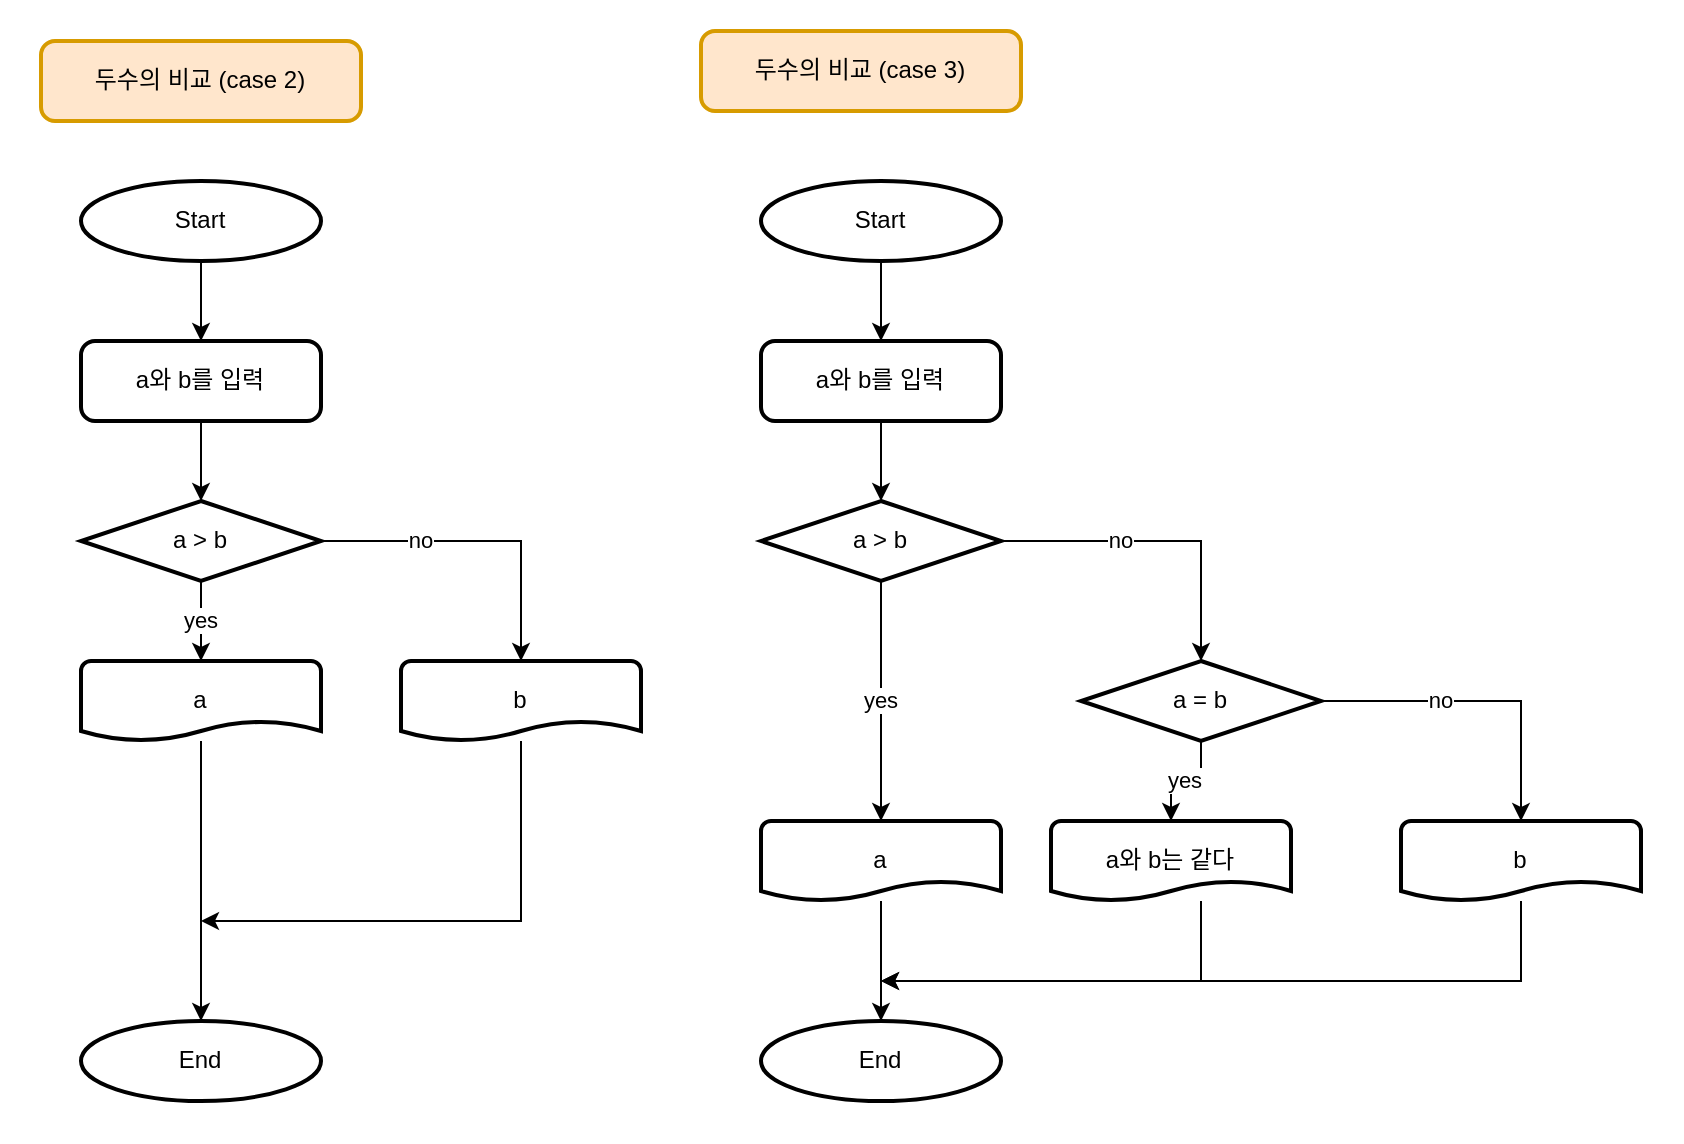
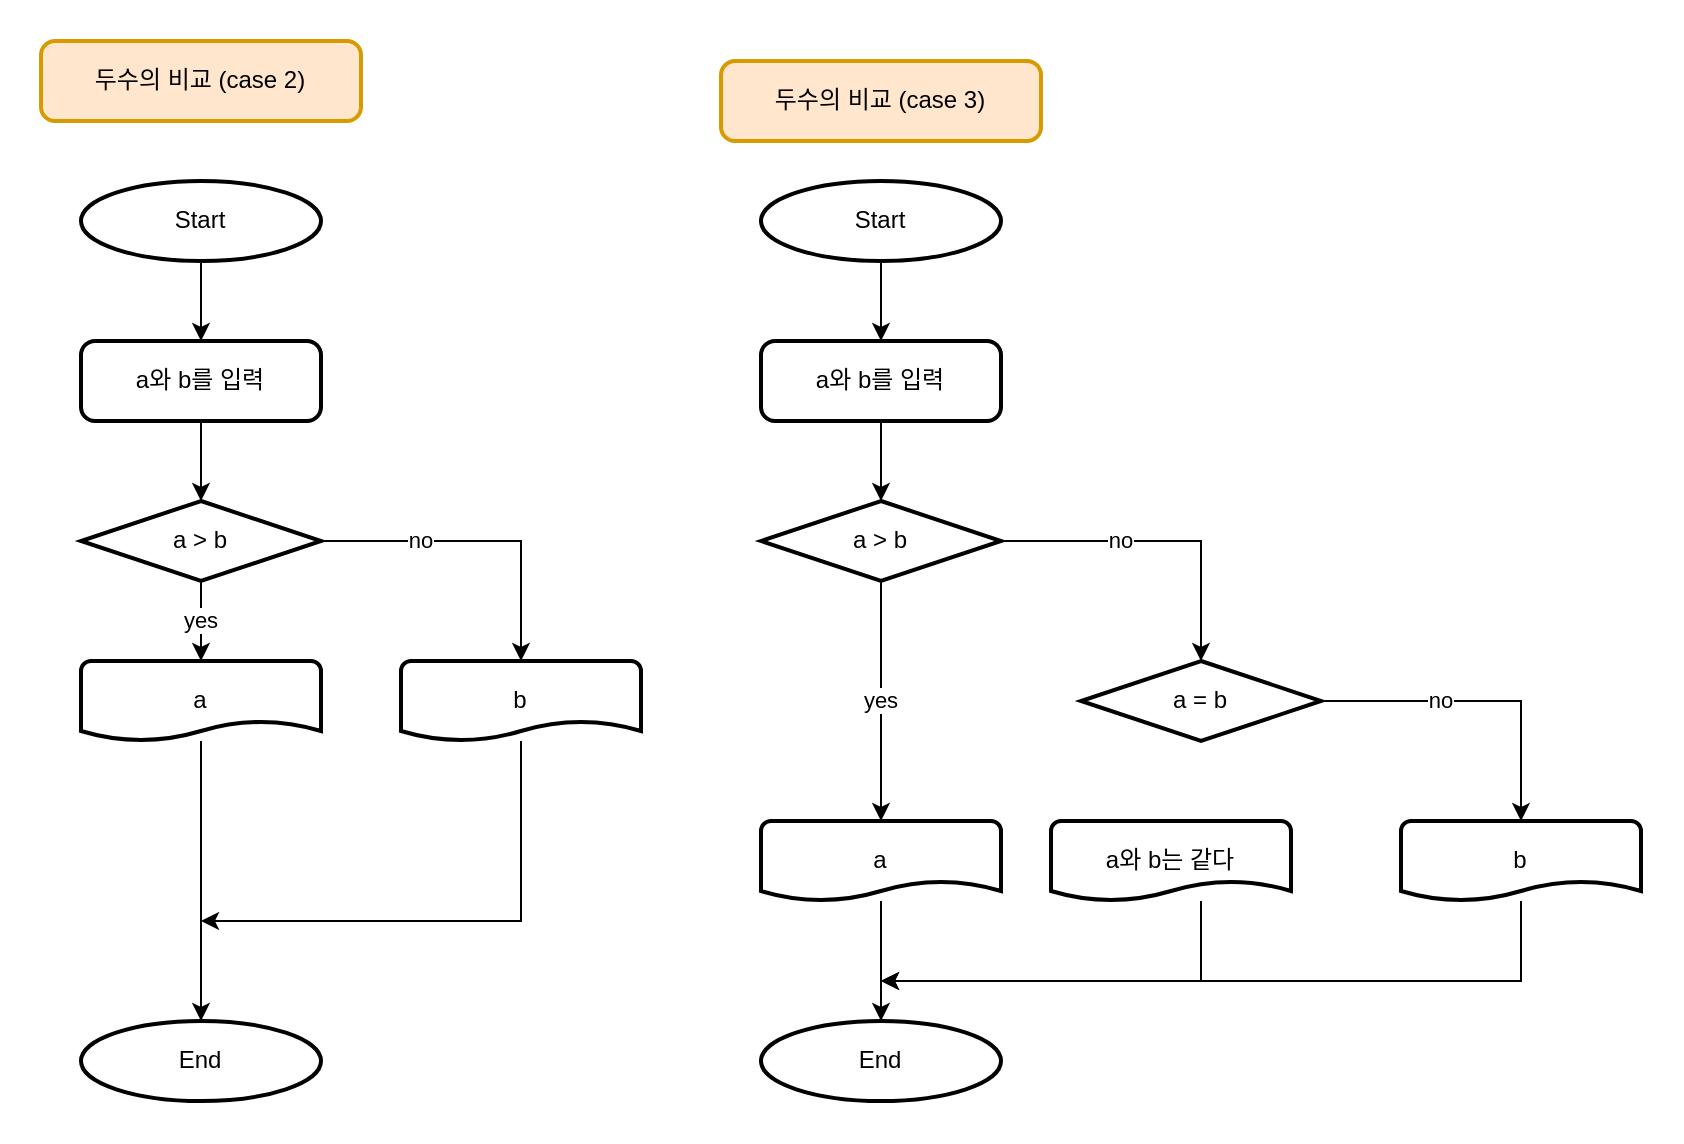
- <mxCell id="19" value="두수의 비교 (case 3)" style="rounded=1;whiteSpace=wrap;html=1;absoluteArcSize=1;arcSize=14;strokeWidth=2;fillColor=#ffe6cc;strokeColor=#d79b00;" vertex="1" parent="1"><mxGeometry x="350" y="15" width="160" height="40" as="geometry" /></mxCell>
+ <mxCell id="19" value="두수의 비교 (case 3)" style="rounded=1;whiteSpace=wrap;html=1;absoluteArcSize=1;arcSize=14;strokeWidth=2;fillColor=#ffe6cc;strokeColor=#d79b00;" vertex="1" parent="1"><mxGeometry x="360" y="30" width="160" height="40" as="geometry" /></mxCell>
- <mxCell id="11" value="yes" style="edgeStyle=orthogonalEdgeStyle;rounded=0;orthogonalLoop=1;jettySize=auto;html=1;entryX=0.5;entryY=0;entryDx=0;entryDy=0;entryPerimeter=0;" edge="1" parent="1" source="13" target="15"><mxGeometry relative="1" as="geometry" /></mxCell>
